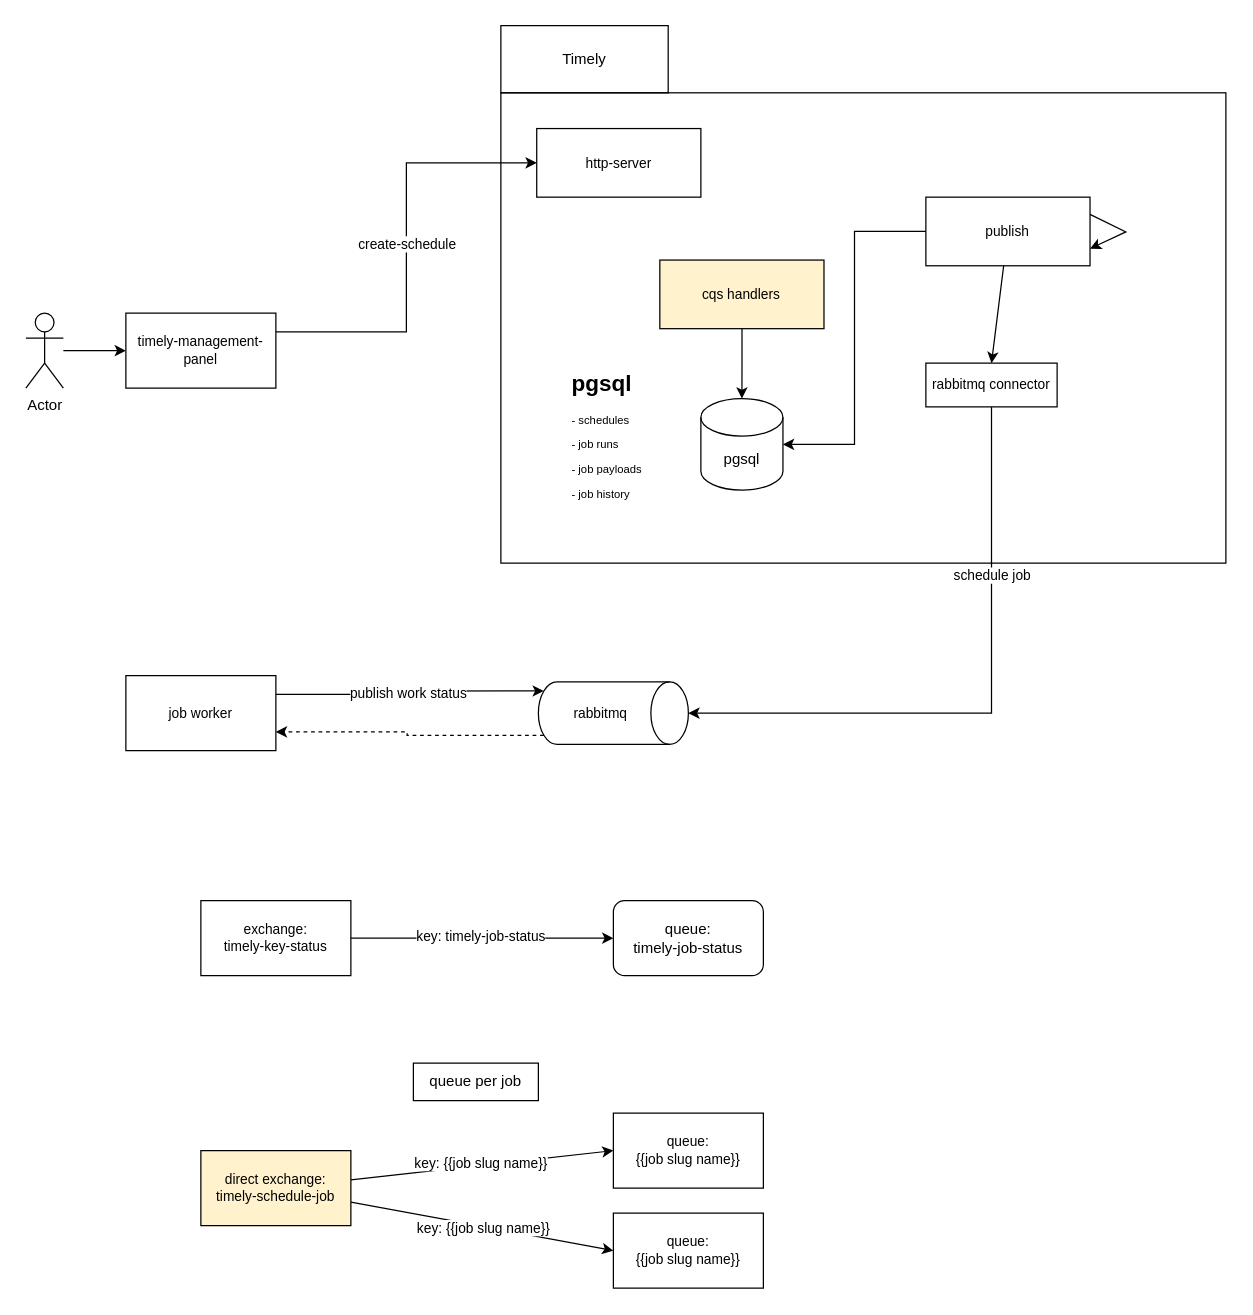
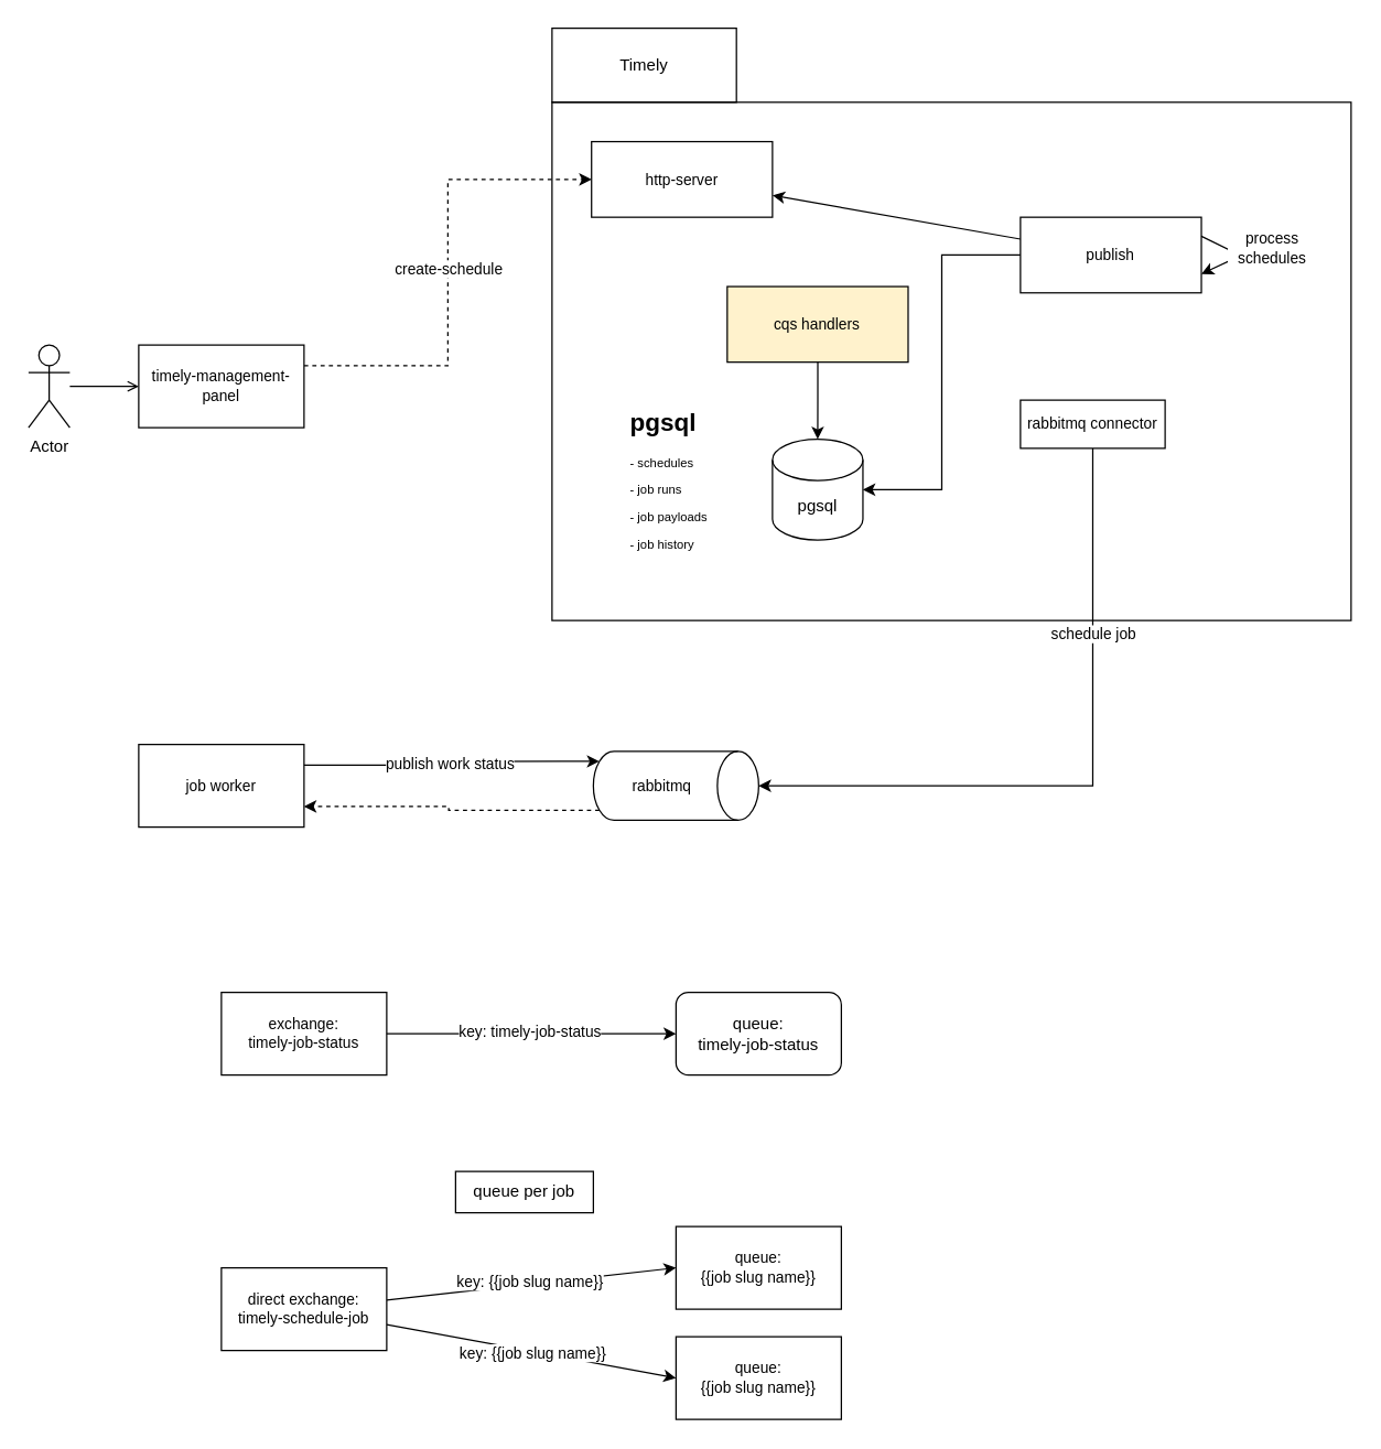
+ <mxCell id="19" value="process schedules" style="text;html=1;align=center;verticalAlign=middle;whiteSpace=wrap;rounded=0;fontFamily=Helvetica;fontSize=11;fontColor=default;labelBackgroundColor=default;" parent="7" vertex="1"><mxGeometry x="489.996" y="146.383" width="65.66" height="27.447" as="geometry" /></mxCell>
- <mxCell id="17" style="edgeStyle=none;html=1;entryX=0.5;entryY=0;entryDx=0;entryDy=0;" parent="7" source="11" target="16" edge="1"><mxGeometry relative="1" as="geometry" /></mxCell>
+ <mxCell id="17" style="edgeStyle=none;html=1;" parent="7" source="11" target="10" edge="1"><mxGeometry relative="1" as="geometry" /></mxCell>
- <mxCell id="2" style="edgeStyle=orthogonalEdgeStyle;html=1;rounded=0;curved=0;entryX=0;entryY=0.5;entryDx=0;entryDy=0;exitX=1;exitY=0.25;exitDx=0;exitDy=0;" parent="1" source="4" target="10" edge="1"><mxGeometry relative="1" as="geometry"><mxPoint x="400" y="324.399" as="targetPoint" /><mxPoint x="260" y="319.999" as="sourcePoint" /></mxGeometry></mxCell>
+ <mxCell id="2" style="edgeStyle=orthogonalEdgeStyle;html=1;rounded=0;curved=0;entryX=0;entryY=0.5;entryDx=0;entryDy=0;exitX=1;exitY=0.25;exitDx=0;exitDy=0;dashed=1;" parent="1" source="4" target="10" edge="1"><mxGeometry relative="1" as="geometry"><mxPoint x="400" y="324.399" as="targetPoint" /><mxPoint x="260" y="319.999" as="sourcePoint" /></mxGeometry></mxCell>
- <mxCell id="5" style="edgeStyle=none;html=1;entryX=0;entryY=0.5;entryDx=0;entryDy=0;" parent="1" source="6" target="4" edge="1"><mxGeometry relative="1" as="geometry" /></mxCell>
+ <mxCell id="5" style="edgeStyle=none;html=1;entryX=0;entryY=0.5;entryDx=0;entryDy=0;endArrow=open;" parent="1" source="6" target="4" edge="1"><mxGeometry relative="1" as="geometry" /></mxCell>
- <mxCell id="30" value="exchange:&lt;div&gt;timely-key-status&lt;/div&gt;" style="rounded=0;whiteSpace=wrap;html=1;fontSize=11;" vertex="1" parent="1"><mxGeometry x="160" y="720" width="120" height="60" as="geometry" /></mxCell>
+ <mxCell id="30" value="exchange:&lt;div&gt;timely-job-status&lt;/div&gt;" style="rounded=0;whiteSpace=wrap;html=1;fontSize=11;" vertex="1" parent="1"><mxGeometry x="160" y="720" width="120" height="60" as="geometry" /></mxCell>
- <mxCell id="37" value="direct exchange:&lt;div&gt;timely-schedule-job&lt;/div&gt;" style="rounded=0;whiteSpace=wrap;html=1;fontSize=11;fillColor=#fff2cc;" vertex="1" parent="1"><mxGeometry x="160" y="920" width="120" height="60" as="geometry" /></mxCell>
+ <mxCell id="37" value="direct exchange:&lt;div&gt;timely-schedule-job&lt;/div&gt;" style="rounded=0;whiteSpace=wrap;html=1;fontSize=11;" vertex="1" parent="1"><mxGeometry x="160" y="920" width="120" height="60" as="geometry" /></mxCell>
